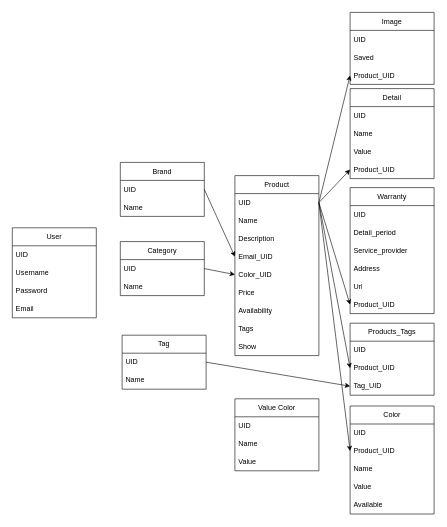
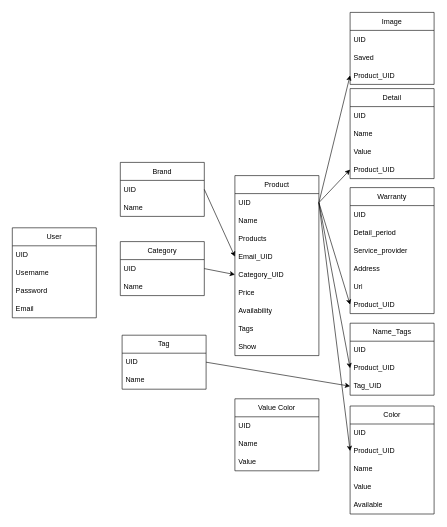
- <mxCell id="13" value="Description" style="text;strokeColor=none;fillColor=none;align=left;verticalAlign=middle;spacingLeft=4;spacingRight=4;overflow=hidden;points=[[0,0.5],[1,0.5]];portConstraint=eastwest;rotatable=0;whiteSpace=wrap;html=1;" parent="10" vertex="1"><mxGeometry y="90" width="140" height="30" as="geometry" /></mxCell>
+ <mxCell id="13" value="Products" style="text;strokeColor=none;fillColor=none;align=left;verticalAlign=middle;spacingLeft=4;spacingRight=4;overflow=hidden;points=[[0,0.5],[1,0.5]];portConstraint=eastwest;rotatable=0;whiteSpace=wrap;html=1;" parent="10" vertex="1"><mxGeometry y="90" width="140" height="30" as="geometry" /></mxCell>
- <mxCell id="15" value="Color_UID" style="text;strokeColor=none;fillColor=none;align=left;verticalAlign=middle;spacingLeft=4;spacingRight=4;overflow=hidden;points=[[0,0.5],[1,0.5]];portConstraint=eastwest;rotatable=0;whiteSpace=wrap;html=1;" parent="10" vertex="1"><mxGeometry y="150" width="140" height="30" as="geometry" /></mxCell>
+ <mxCell id="15" value="Category_UID" style="text;strokeColor=none;fillColor=none;align=left;verticalAlign=middle;spacingLeft=4;spacingRight=4;overflow=hidden;points=[[0,0.5],[1,0.5]];portConstraint=eastwest;rotatable=0;whiteSpace=wrap;html=1;" parent="10" vertex="1"><mxGeometry y="150" width="140" height="30" as="geometry" /></mxCell>
- <mxCell id="23" value="Products_Tags" style="swimlane;fontStyle=0;childLayout=stackLayout;horizontal=1;startSize=30;horizontalStack=0;resizeParent=1;resizeParentMax=0;resizeLast=0;collapsible=1;marginBottom=0;whiteSpace=wrap;html=1;" parent="1" vertex="1"><mxGeometry x="583" y="538" width="140" height="120" as="geometry" /></mxCell>
+ <mxCell id="23" value="Name_Tags" style="swimlane;fontStyle=0;childLayout=stackLayout;horizontal=1;startSize=30;horizontalStack=0;resizeParent=1;resizeParentMax=0;resizeLast=0;collapsible=1;marginBottom=0;whiteSpace=wrap;html=1;" parent="1" vertex="1"><mxGeometry x="583" y="538" width="140" height="120" as="geometry" /></mxCell>
